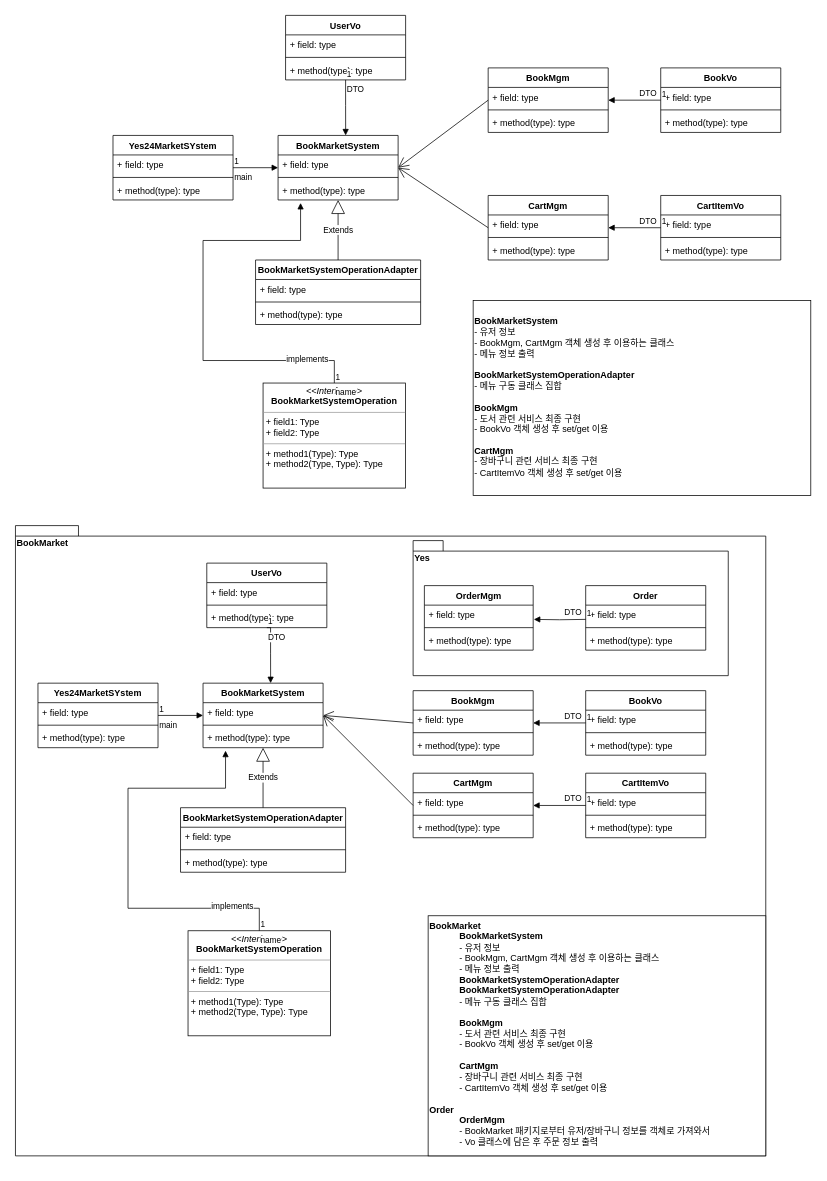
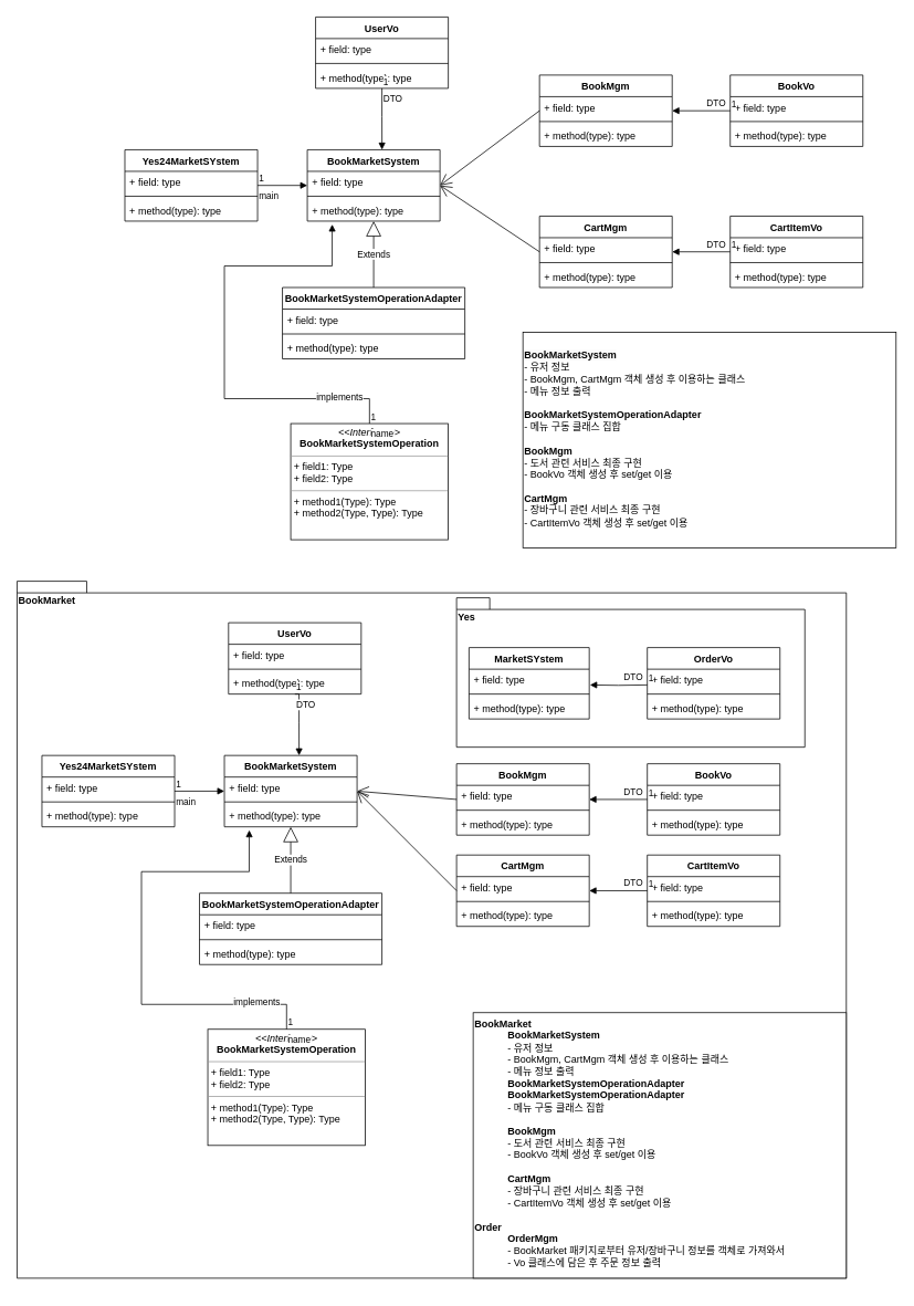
- <mxCell id="100" value="OrderMgm" style="swimlane;fontStyle=1;align=center;verticalAlign=top;childLayout=stackLayout;horizontal=1;startSize=26;horizontalStack=0;resizeParent=1;resizeParentMax=0;resizeLast=0;collapsible=1;marginBottom=0;movable=1;resizable=1;rotatable=1;deletable=1;editable=1;connectable=1;locked=0;" vertex="1" parent="1"><mxGeometry x="565" y="780" width="145" height="86" as="geometry" /></mxCell>
+ <mxCell id="100" value="MarketSYstem" style="swimlane;fontStyle=1;align=center;verticalAlign=top;childLayout=stackLayout;horizontal=1;startSize=26;horizontalStack=0;resizeParent=1;resizeParentMax=0;resizeLast=0;collapsible=1;marginBottom=0;movable=1;resizable=1;rotatable=1;deletable=1;editable=1;connectable=1;locked=0;" vertex="1" parent="1"><mxGeometry x="565" y="780" width="145" height="86" as="geometry" /></mxCell>
- <mxCell id="104" value="Order" style="swimlane;fontStyle=1;align=center;verticalAlign=top;childLayout=stackLayout;horizontal=1;startSize=26;horizontalStack=0;resizeParent=1;resizeParentMax=0;resizeLast=0;collapsible=1;marginBottom=0;movable=1;resizable=1;rotatable=1;deletable=1;editable=1;connectable=1;" vertex="1" parent="1"><mxGeometry x="780" y="780" width="160" height="86" as="geometry" /></mxCell>
+ <mxCell id="104" value="OrderVo" style="swimlane;fontStyle=1;align=center;verticalAlign=top;childLayout=stackLayout;horizontal=1;startSize=26;horizontalStack=0;resizeParent=1;resizeParentMax=0;resizeLast=0;collapsible=1;marginBottom=0;movable=1;resizable=1;rotatable=1;deletable=1;editable=1;connectable=1;" vertex="1" parent="1"><mxGeometry x="780" y="780" width="160" height="86" as="geometry" /></mxCell>
